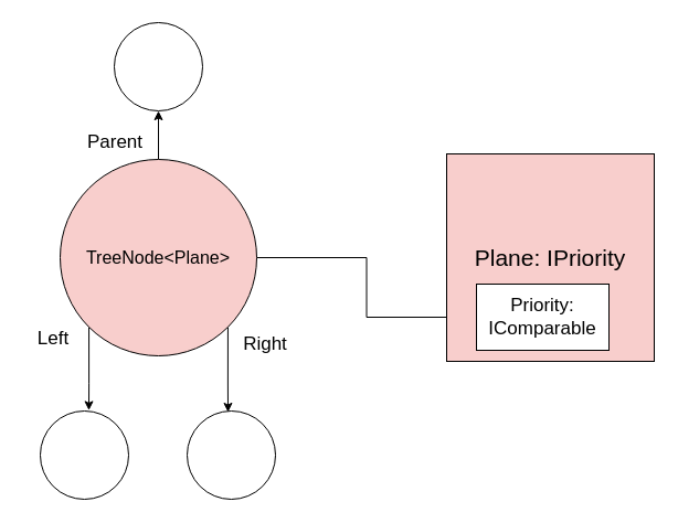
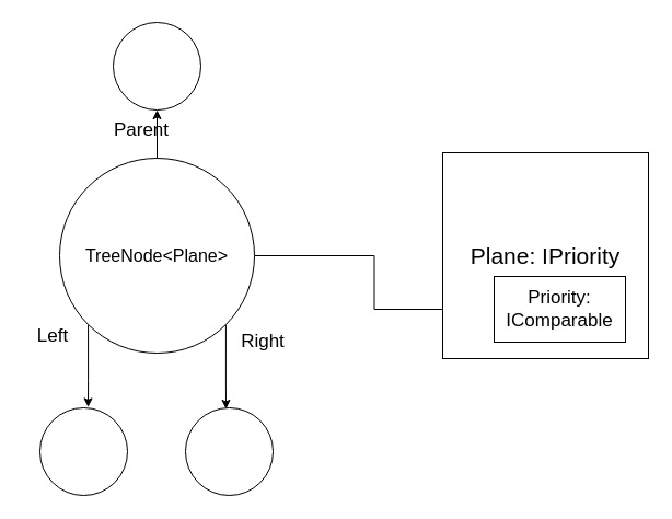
- <mxCell id="8" value="&lt;font style=&quot;font-size: 17px&quot;&gt;Parent&lt;/font&gt;" style="text;html=1;strokeColor=none;fillColor=none;align=center;verticalAlign=middle;whiteSpace=wrap;rounded=0;" vertex="1" parent="1"><mxGeometry x="76" y="119" width="56" height="20" as="geometry" /></mxCell>
+ <mxCell id="8" value="&lt;font style=&quot;font-size: 17px&quot;&gt;Parent&lt;/font&gt;" style="text;html=1;strokeColor=none;fillColor=none;align=center;verticalAlign=middle;whiteSpace=wrap;rounded=0;" vertex="1" parent="1"><mxGeometry x="101" y="109" width="56" height="20" as="geometry" /></mxCell>
- <mxCell id="6" value="&lt;font style=&quot;font-size: 16px&quot;&gt;TreeNode&amp;lt;Plane&amp;gt;&lt;/font&gt;" style="ellipse;whiteSpace=wrap;html=1;aspect=fixed;fillColor=#f8cecc;" vertex="1" parent="1"><mxGeometry x="54" y="144" width="178" height="178" as="geometry" /></mxCell>
+ <mxCell id="6" value="&lt;font style=&quot;font-size: 16px&quot;&gt;TreeNode&amp;lt;Plane&amp;gt;&lt;/font&gt;" style="ellipse;whiteSpace=wrap;html=1;aspect=fixed;" vertex="1" parent="1"><mxGeometry x="54" y="144" width="178" height="178" as="geometry" /></mxCell>
- <mxCell id="7" value="&lt;font style=&quot;font-size: 21px&quot;&gt;Plane: IPriority&lt;/font&gt;" style="whiteSpace=wrap;html=1;aspect=fixed;fillColor=#f8cecc;" vertex="1" parent="1"><mxGeometry x="404" y="139" width="188" height="188" as="geometry" /></mxCell>
+ <mxCell id="7" value="&lt;font style=&quot;font-size: 21px&quot;&gt;Plane: IPriority&lt;/font&gt;" style="whiteSpace=wrap;html=1;aspect=fixed;" vertex="1" parent="1"><mxGeometry x="404" y="139" width="188" height="188" as="geometry" /></mxCell>
- <mxCell id="14" value="&lt;font style=&quot;font-size: 17px&quot;&gt;Priority: IComparable&lt;/font&gt;" style="rounded=0;whiteSpace=wrap;html=1;" vertex="1" parent="1"><mxGeometry x="431" y="257" width="120" height="60" as="geometry" /></mxCell>
+ <mxCell id="14" value="&lt;font style=&quot;font-size: 17px&quot;&gt;Priority: IComparable&lt;/font&gt;" style="rounded=0;whiteSpace=wrap;html=1;" vertex="1" parent="1"><mxGeometry x="451" y="252" width="120" height="60" as="geometry" /></mxCell>
